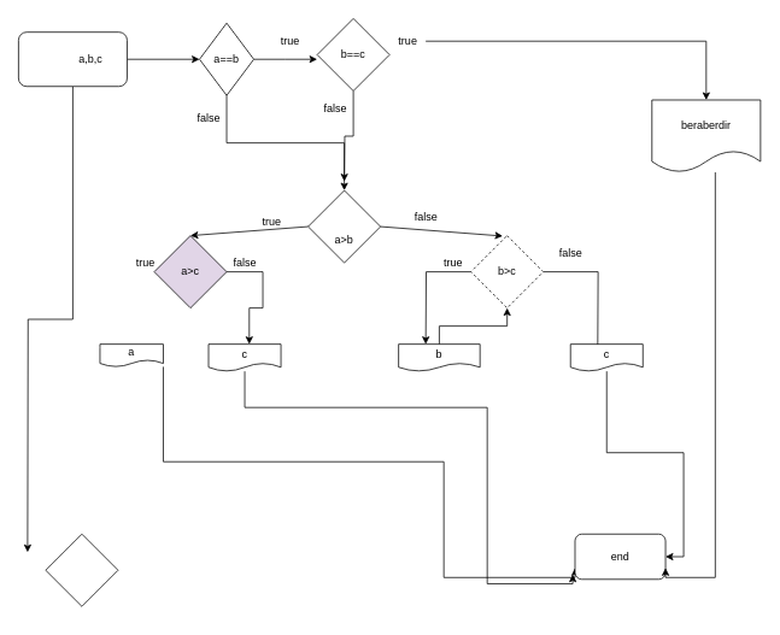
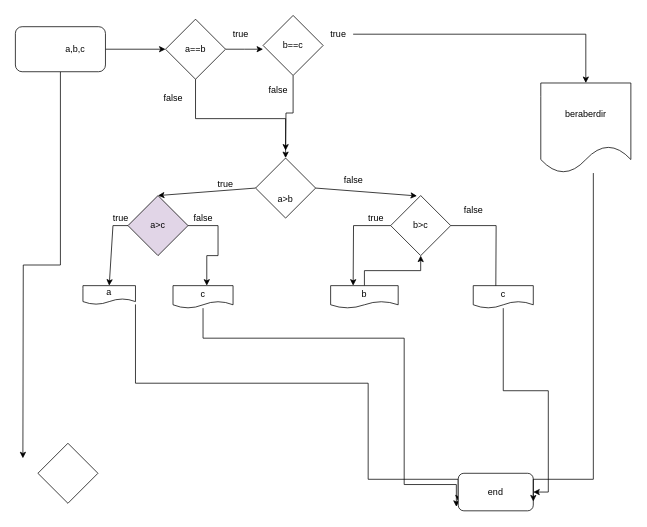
- <mxCell id="33" value="a==b" style="rhombus;whiteSpace=wrap;html=1;" parent="1" vertex="1"><mxGeometry x="220" y="25" width="60" height="80" as="geometry" /></mxCell>
+ <mxCell id="33" value="a==b" style="rhombus;whiteSpace=wrap;html=1;" parent="1" vertex="1"><mxGeometry x="220" y="25" width="80" height="80" as="geometry" /></mxCell>
- <mxCell id="42" value="beraberdir" style="shape=document;whiteSpace=wrap;html=1;boundedLbl=1;" parent="1" vertex="1"><mxGeometry x="720" y="110" width="120" height="80" as="geometry" /></mxCell>
+ <mxCell id="42" value="beraberdir" style="shape=document;whiteSpace=wrap;html=1;boundedLbl=1;" parent="1" vertex="1"><mxGeometry x="720" y="110" width="120" height="120" as="geometry" /></mxCell>
- <mxCell id="11" value="b&amp;gt;c" style="rhombus;whiteSpace=wrap;html=1;dashed=1;" parent="1" vertex="1"><mxGeometry x="520" y="260" width="80" height="80" as="geometry" /></mxCell>
+ <mxCell id="11" value="b&amp;gt;c" style="rhombus;whiteSpace=wrap;html=1;" parent="1" vertex="1"><mxGeometry x="520" y="260" width="80" height="80" as="geometry" /></mxCell>
+ <mxCell id="16" value="" style="endArrow=classic;html=1;rounded=0;exitX=0;exitY=0.5;exitDx=0;exitDy=0;entryX=0.5;entryY=0;entryDx=0;entryDy=0;" parent="1" source="8" target="15" edge="1"><mxGeometry width="50" height="50" relative="1" as="geometry"><mxPoint x="340" y="410" as="sourcePoint" /><mxPoint x="390" y="360" as="targetPoint" /><Array as="points"><mxPoint x="150" y="300" /></Array></mxGeometry></mxCell>
- <mxCell id="28" value="end" style="rounded=1;whiteSpace=wrap;html=1;" parent="1" vertex="1"><mxGeometry x="635" y="590" width="100" height="50" as="geometry" /></mxCell>
+ <mxCell id="28" value="end" style="rounded=1;whiteSpace=wrap;html=1;" parent="1" vertex="1"><mxGeometry x="610" y="630" width="100" height="50" as="geometry" /></mxCell>
